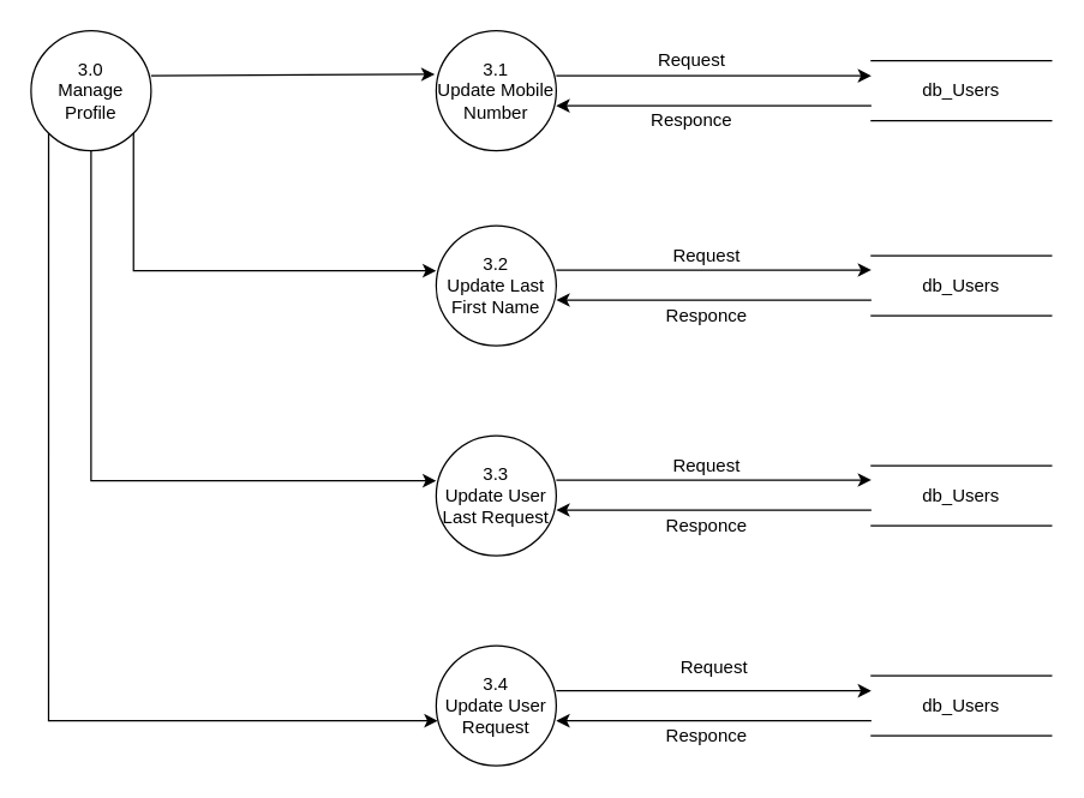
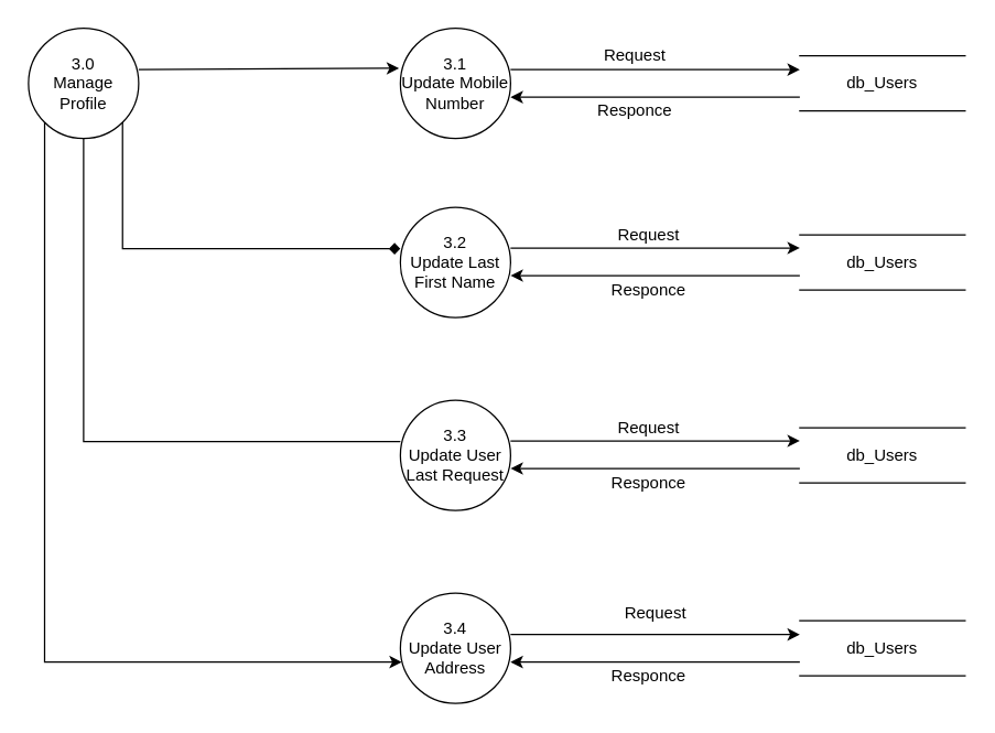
- <mxCell id="2" style="edgeStyle=orthogonalEdgeStyle;rounded=0;orthogonalLoop=1;jettySize=auto;html=1;exitX=1;exitY=1;exitDx=0;exitDy=0;entryX=0;entryY=0.375;entryDx=0;entryDy=0;entryPerimeter=0;" edge="1" parent="1" source="5" target="7"><mxGeometry relative="1" as="geometry"><Array as="points"><mxPoint x="88" y="180" /></Array></mxGeometry></mxCell>
+ <mxCell id="2" style="edgeStyle=orthogonalEdgeStyle;rounded=0;orthogonalLoop=1;jettySize=auto;html=1;exitX=1;exitY=1;exitDx=0;exitDy=0;entryX=0;entryY=0.375;entryDx=0;entryDy=0;entryPerimeter=0;endArrow=diamond;" edge="1" parent="1" source="5" target="7"><mxGeometry relative="1" as="geometry"><Array as="points"><mxPoint x="88" y="180" /></Array></mxGeometry></mxCell>
- <mxCell id="3" style="edgeStyle=orthogonalEdgeStyle;rounded=0;orthogonalLoop=1;jettySize=auto;html=1;exitX=0.5;exitY=1;exitDx=0;exitDy=0;entryX=0;entryY=0.375;entryDx=0;entryDy=0;entryPerimeter=0;" edge="1" parent="1" source="5" target="8"><mxGeometry relative="1" as="geometry" /></mxCell>
+ <mxCell id="3" style="edgeStyle=orthogonalEdgeStyle;rounded=0;orthogonalLoop=1;jettySize=auto;html=1;exitX=0.5;exitY=1;exitDx=0;exitDy=0;entryX=0;entryY=0.375;entryDx=0;entryDy=0;entryPerimeter=0;endArrow=none;" edge="1" parent="1" source="5" target="8"><mxGeometry relative="1" as="geometry" /></mxCell>
- <mxCell id="9" value="3.4&lt;br&gt;Update User Request" style="ellipse;whiteSpace=wrap;html=1;aspect=fixed;" vertex="1" parent="1"><mxGeometry x="290" y="430" width="80" height="80" as="geometry" /></mxCell>
+ <mxCell id="9" value="3.4&lt;br&gt;Update User Address" style="ellipse;whiteSpace=wrap;html=1;aspect=fixed;" vertex="1" parent="1"><mxGeometry x="290" y="430" width="80" height="80" as="geometry" /></mxCell>
